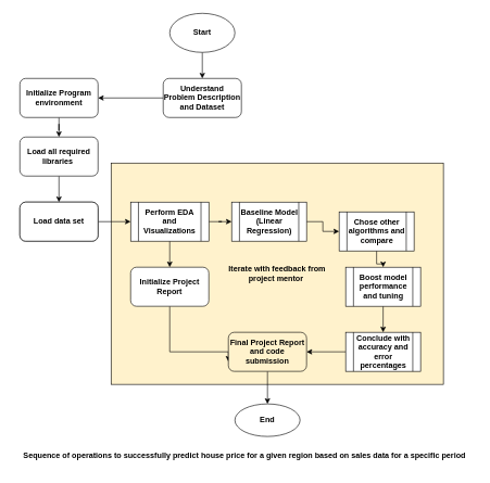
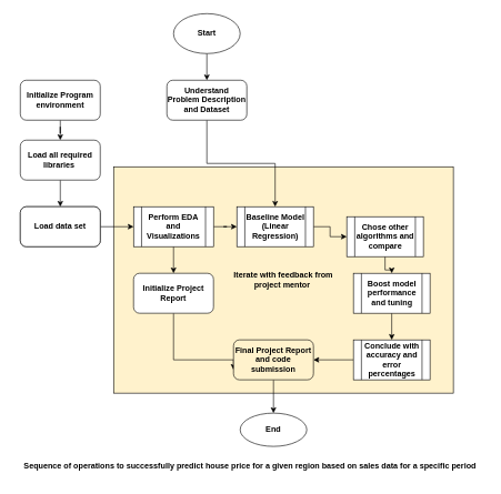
- <mxCell id="19" style="edgeStyle=orthogonalEdgeStyle;rounded=0;orthogonalLoop=1;jettySize=auto;html=1;entryX=1;entryY=0.5;entryDx=0;entryDy=0;" edge="1" parent="1" source="20" target="5"><mxGeometry relative="1" as="geometry" /></mxCell>
+ <mxCell id="19" style="edgeStyle=orthogonalEdgeStyle;rounded=0;orthogonalLoop=1;jettySize=auto;html=1;" edge="1" parent="1" source="20" target="16"><mxGeometry relative="1" as="geometry" /></mxCell>
